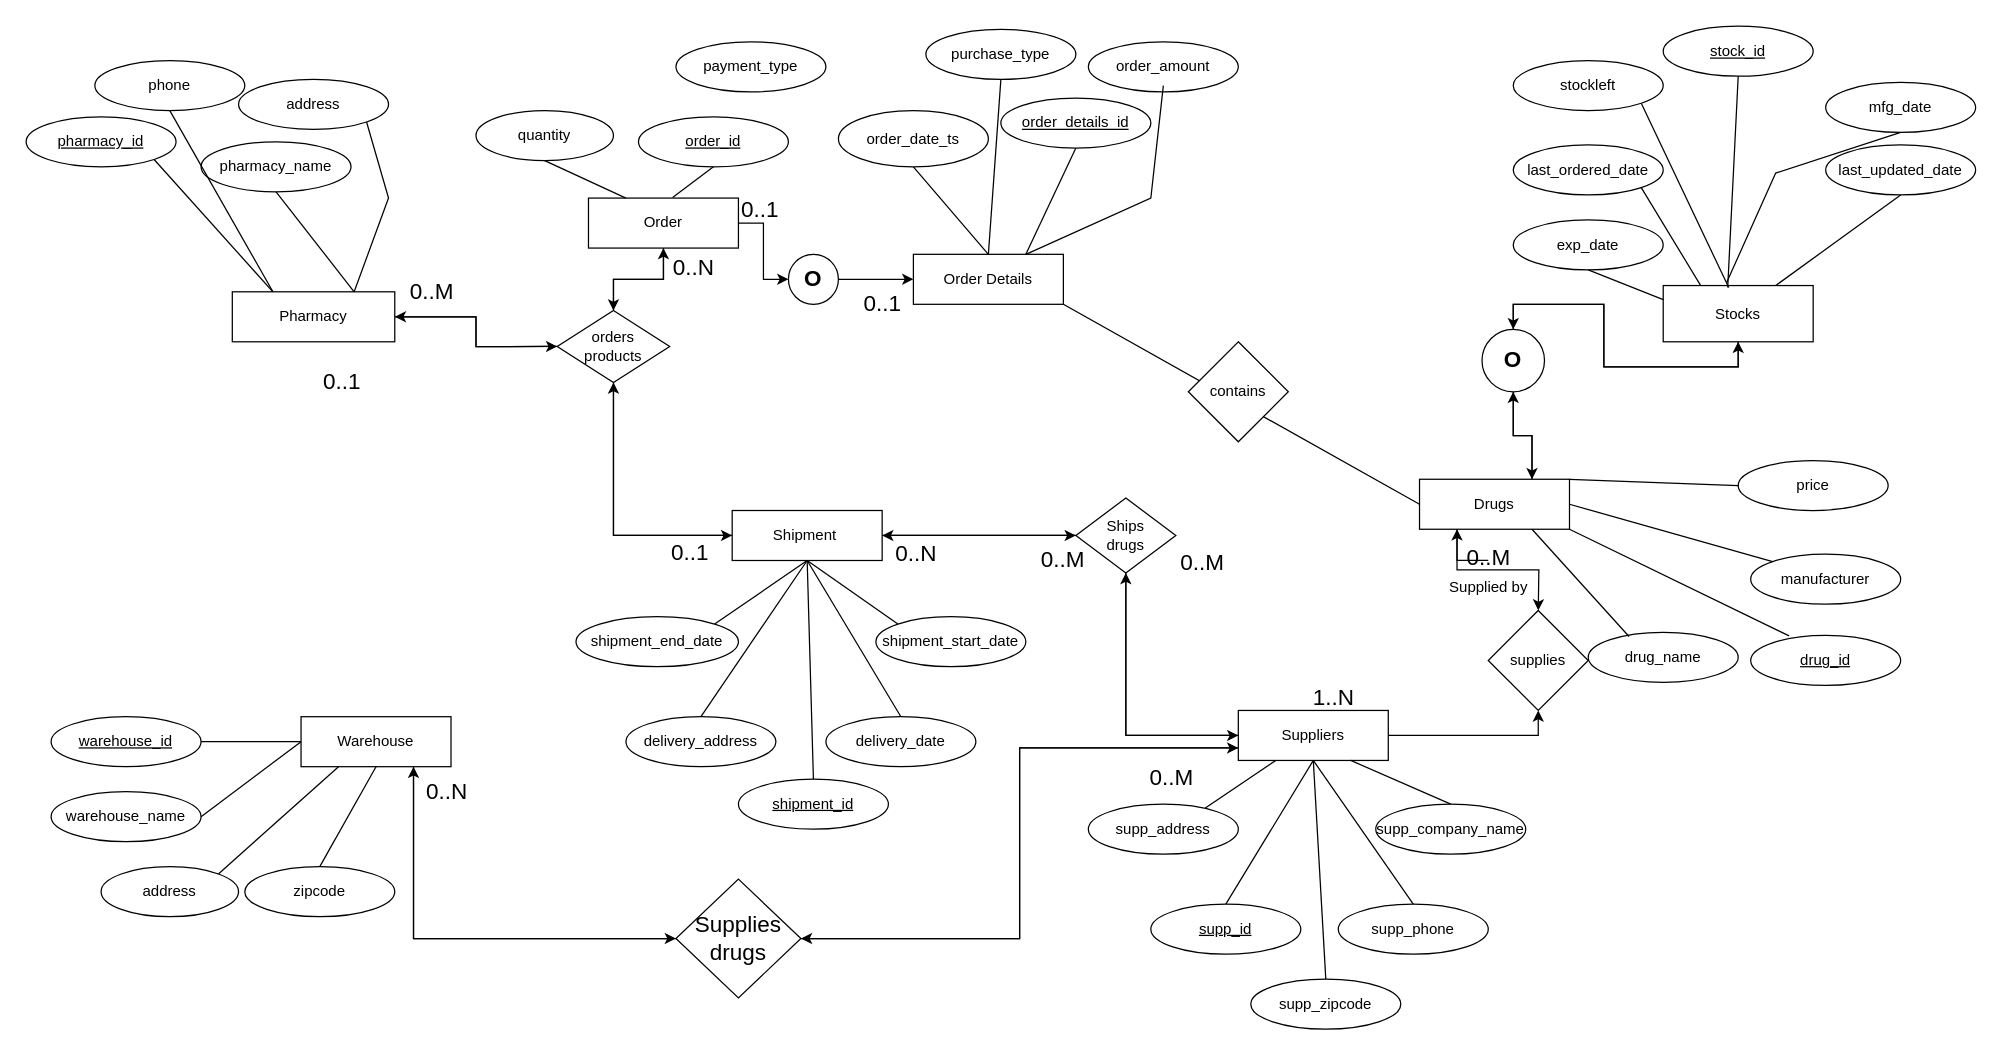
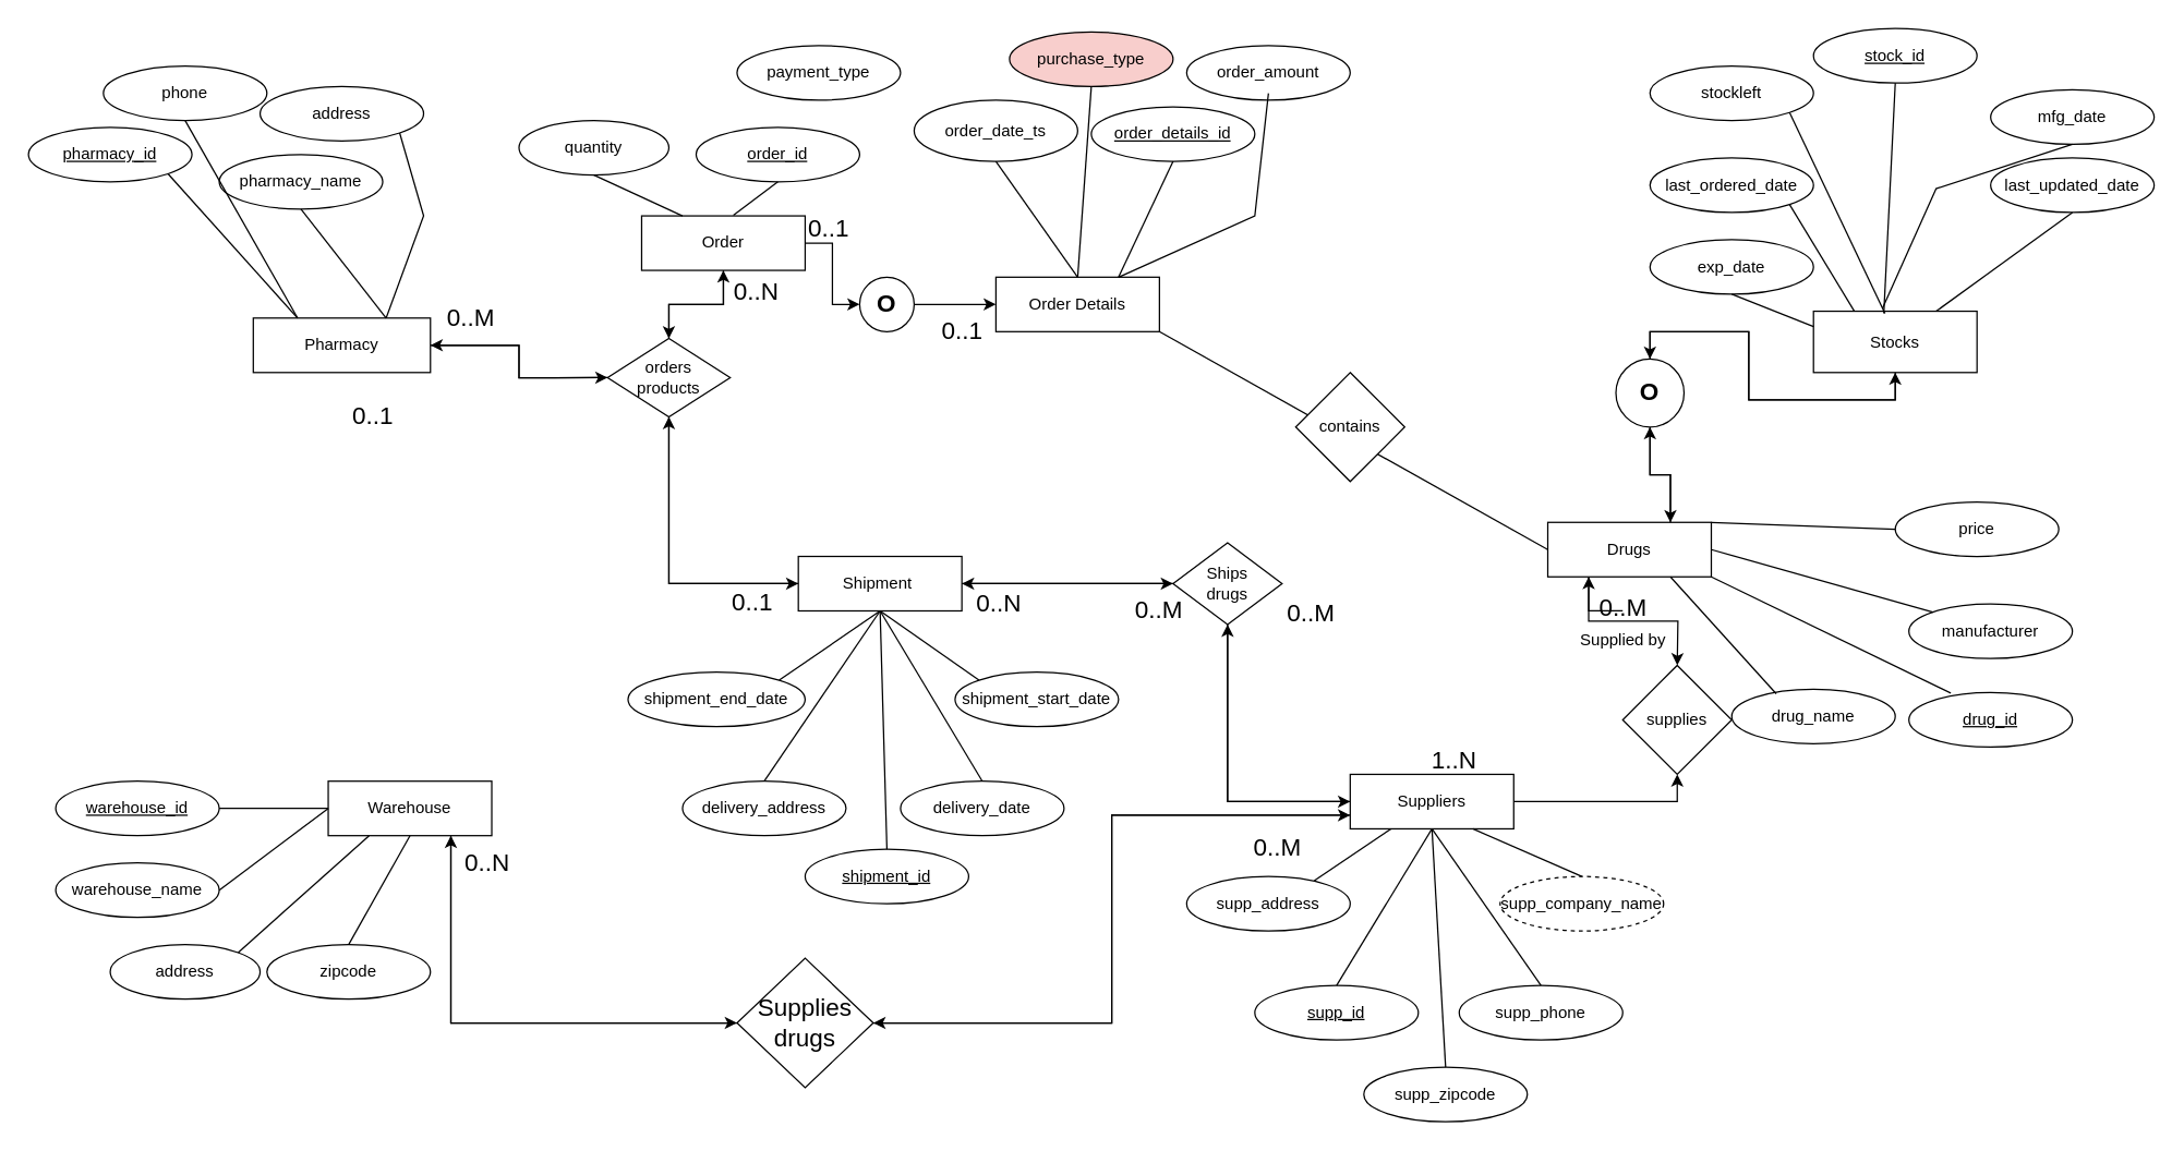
- <mxCell id="11" value="purchase_type" style="ellipse;whiteSpace=wrap;html=1;" parent="1" vertex="1"><mxGeometry x="740" y="23" width="120" height="40" as="geometry" /></mxCell>
+ <mxCell id="11" value="purchase_type" style="ellipse;whiteSpace=wrap;html=1;fillColor=#f8cecc;" parent="1" vertex="1"><mxGeometry x="740" y="23" width="120" height="40" as="geometry" /></mxCell>
- <mxCell id="12" value="order_date_ts" style="ellipse;whiteSpace=wrap;html=1;" parent="1" vertex="1"><mxGeometry x="670" y="88" width="120" height="45" as="geometry" /></mxCell>
+ <mxCell id="12" value="order_date_ts" style="ellipse;whiteSpace=wrap;html=1;" parent="1" vertex="1"><mxGeometry x="670" y="73" width="120" height="45" as="geometry" /></mxCell>
- <mxCell id="51" value="supp_company_name" style="ellipse;whiteSpace=wrap;html=1;" parent="1" vertex="1"><mxGeometry x="1100" y="643" width="120" height="40" as="geometry" /></mxCell>
+ <mxCell id="51" value="supp_company_name" style="ellipse;whiteSpace=wrap;html=1;dashed=1;" parent="1" vertex="1"><mxGeometry x="1100" y="643" width="120" height="40" as="geometry" /></mxCell>
